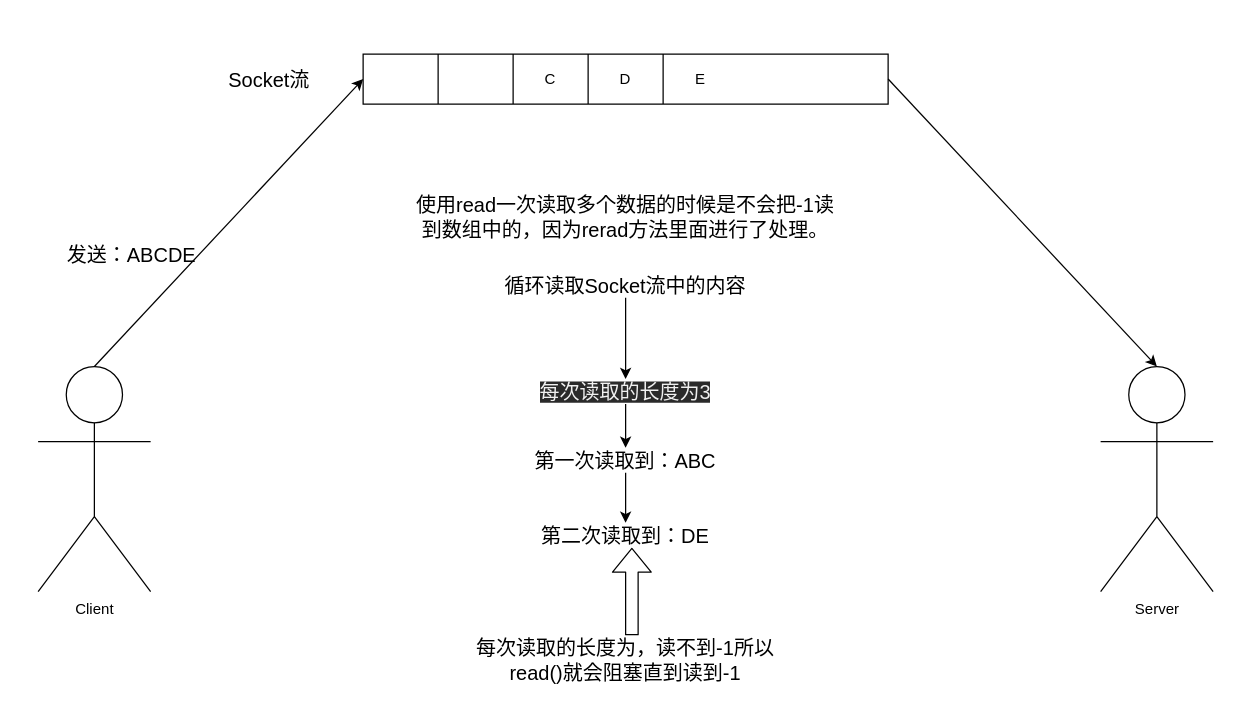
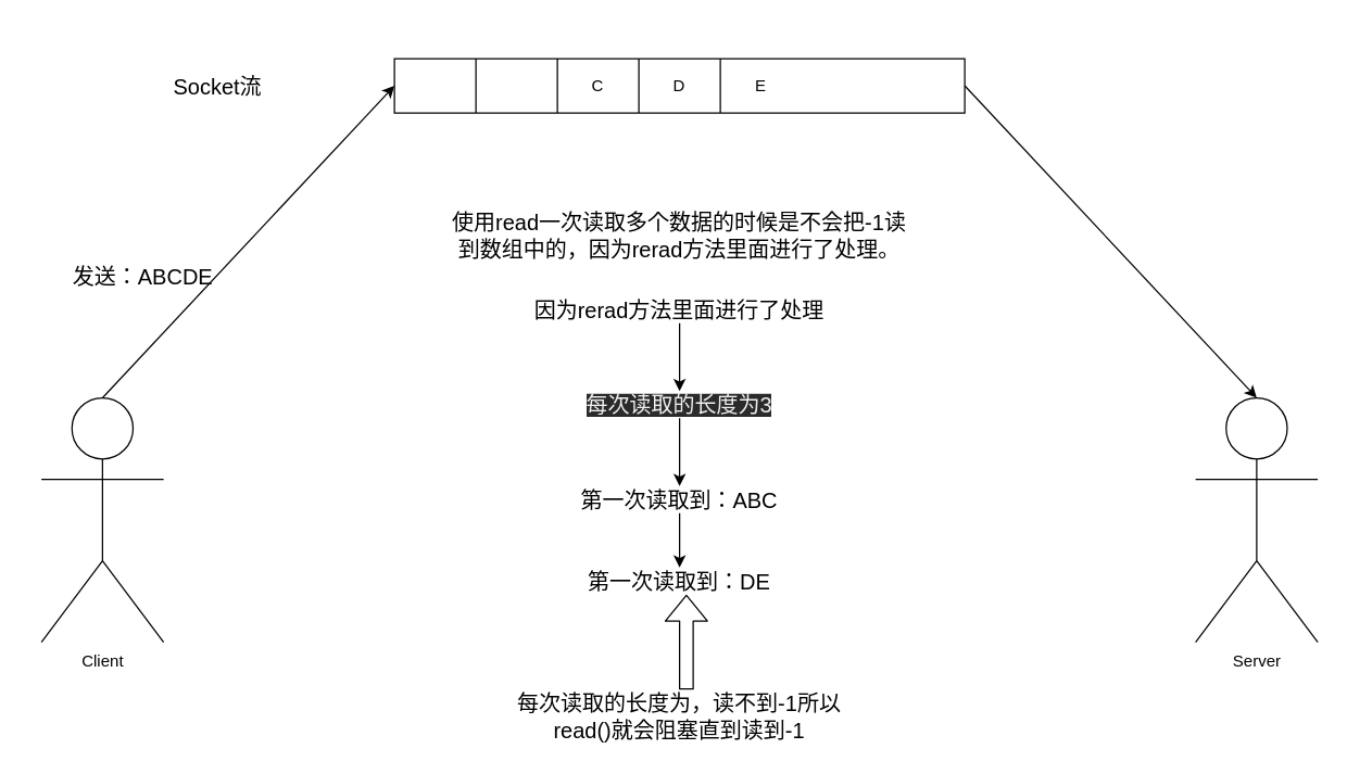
- <mxCell id="10" value="Socket流" style="text;html=1;strokeColor=none;fillColor=none;align=center;verticalAlign=middle;whiteSpace=wrap;rounded=0;fontSize=16;" vertex="1" parent="1"><mxGeometry x="170" y="20" width="90" height="85" as="geometry" /></mxCell>
+ <mxCell id="10" value="Socket流" style="text;html=1;strokeColor=none;fillColor=none;align=center;verticalAlign=middle;whiteSpace=wrap;rounded=0;fontSize=16;" vertex="1" parent="1"><mxGeometry x="115" y="20" width="90" height="85" as="geometry" /></mxCell>
- <mxCell id="16" value="循环读取Socket流中的内容&lt;br&gt;" style="text;html=1;strokeColor=none;fillColor=none;align=center;verticalAlign=middle;whiteSpace=wrap;rounded=0;fontSize=16;" vertex="1" parent="1"><mxGeometry x="380" y="217.5" width="240" height="20" as="geometry" /></mxCell>
+ <mxCell id="16" value="因为rerad方法里面进行了处理&lt;br&gt;" style="text;html=1;strokeColor=none;fillColor=none;align=center;verticalAlign=middle;whiteSpace=wrap;rounded=0;fontSize=16;" vertex="1" parent="1"><mxGeometry x="380" y="217.5" width="240" height="20" as="geometry" /></mxCell>
- <mxCell id="18" value="&#10;&#10;&lt;span style=&quot;color: rgb(240, 240, 240); font-family: helvetica; font-size: 16px; font-style: normal; font-weight: 400; letter-spacing: normal; text-align: center; text-indent: 0px; text-transform: none; word-spacing: 0px; background-color: rgb(42, 42, 42); display: inline; float: none;&quot;&gt;每次读取的长度为3&lt;/span&gt;&#10;&#10;" style="text;html=1;strokeColor=none;fillColor=none;align=center;verticalAlign=middle;whiteSpace=wrap;rounded=0;fontSize=16;" vertex="1" parent="1"><mxGeometry x="375" y="302.5" width="250" height="20" as="geometry" /></mxCell>
+ <mxCell id="18" value="&#10;&#10;&lt;span style=&quot;color: rgb(240, 240, 240); font-family: helvetica; font-size: 16px; font-style: normal; font-weight: 400; letter-spacing: normal; text-align: center; text-indent: 0px; text-transform: none; word-spacing: 0px; background-color: rgb(42, 42, 42); display: inline; float: none;&quot;&gt;每次读取的长度为3&lt;/span&gt;&#10;&#10;" style="text;html=1;strokeColor=none;fillColor=none;align=center;verticalAlign=middle;whiteSpace=wrap;rounded=0;fontSize=16;" vertex="1" parent="1"><mxGeometry x="375" y="287.5" width="250" height="20" as="geometry" /></mxCell>
- <mxCell id="21" value="第二次读取到：DE" style="text;html=1;strokeColor=none;fillColor=none;align=center;verticalAlign=middle;whiteSpace=wrap;rounded=0;fontSize=16;" vertex="1" parent="1"><mxGeometry x="430" y="417.5" width="140" height="20" as="geometry" /></mxCell>
+ <mxCell id="21" value="第一次读取到：DE" style="text;html=1;strokeColor=none;fillColor=none;align=center;verticalAlign=middle;whiteSpace=wrap;rounded=0;fontSize=16;" vertex="1" parent="1"><mxGeometry x="430" y="417.5" width="140" height="20" as="geometry" /></mxCell>
